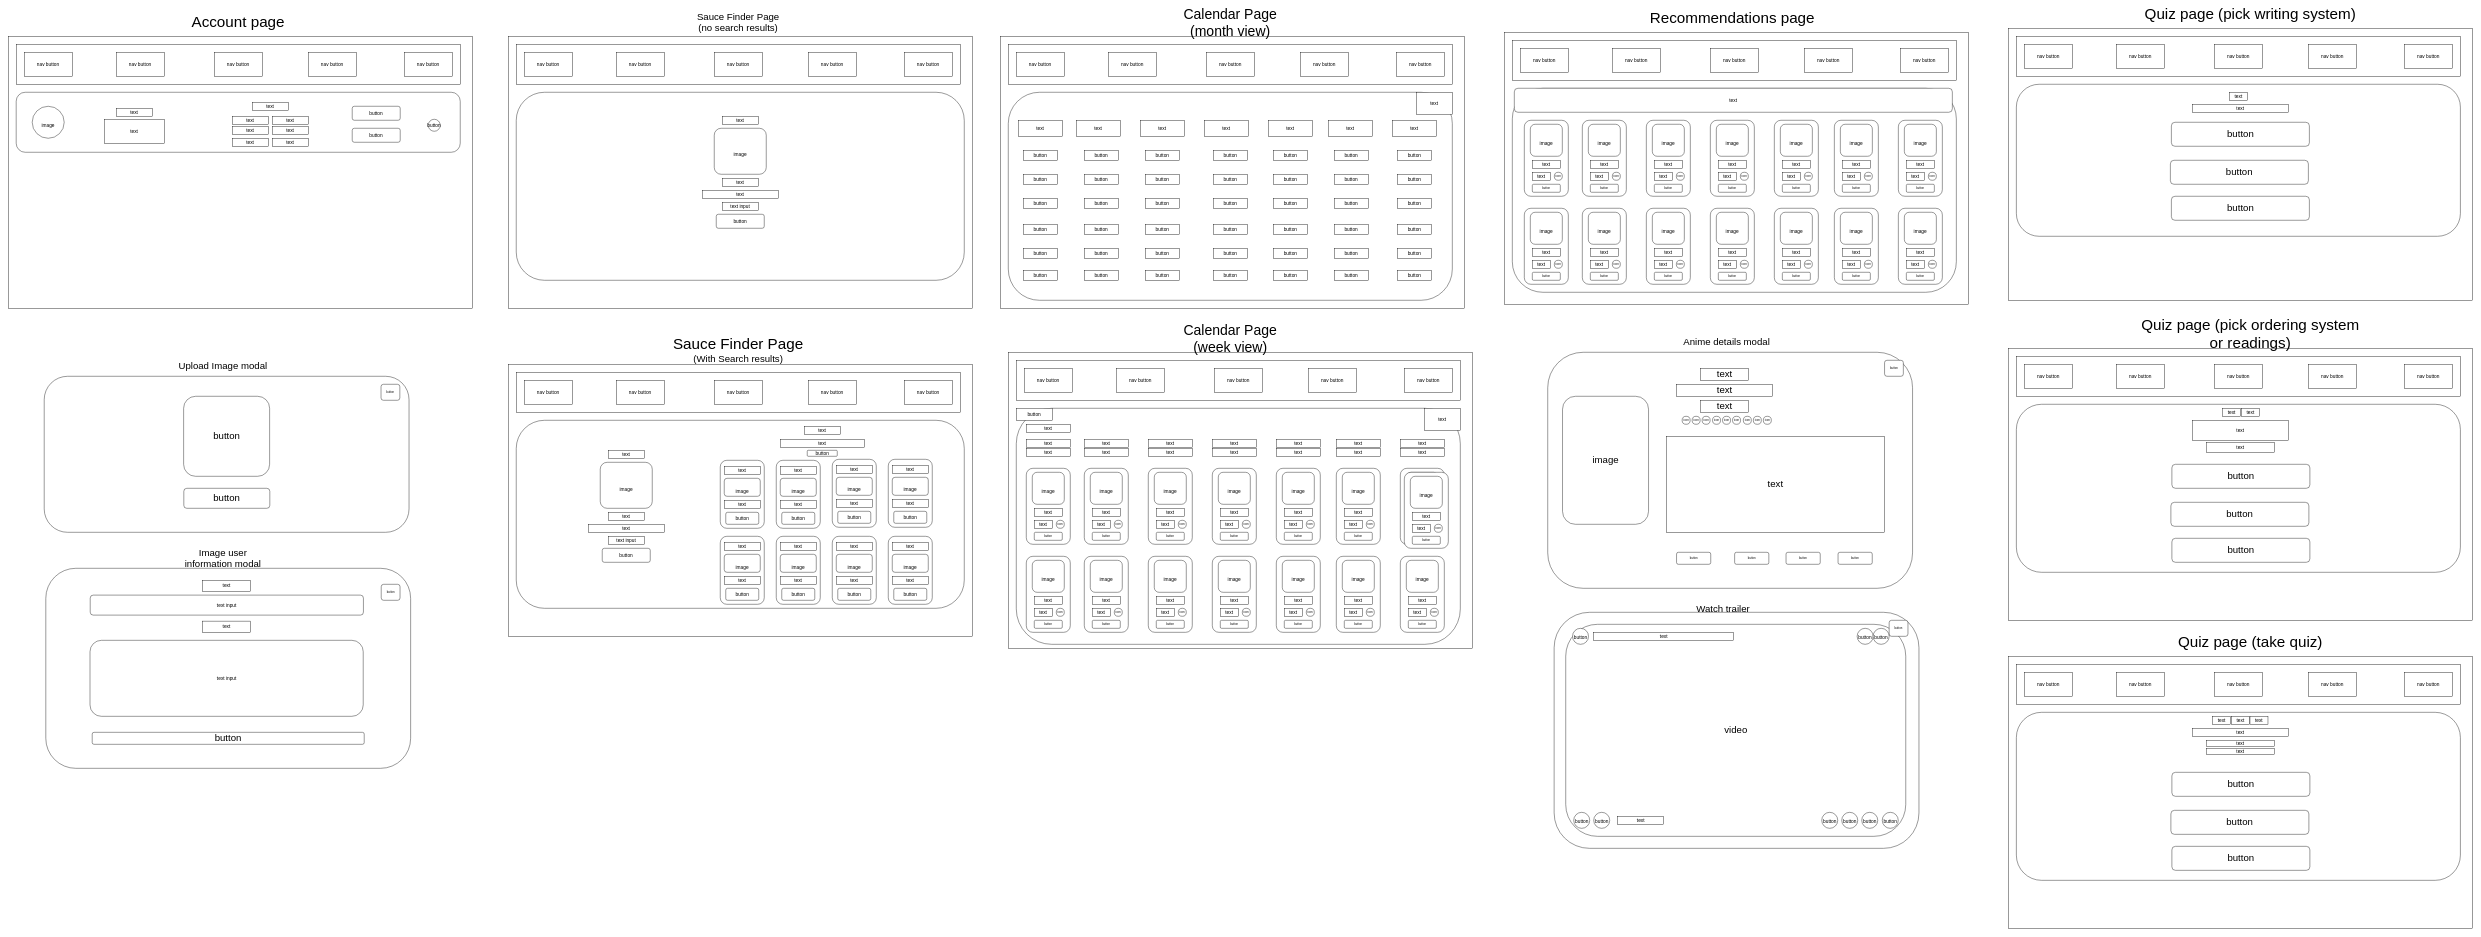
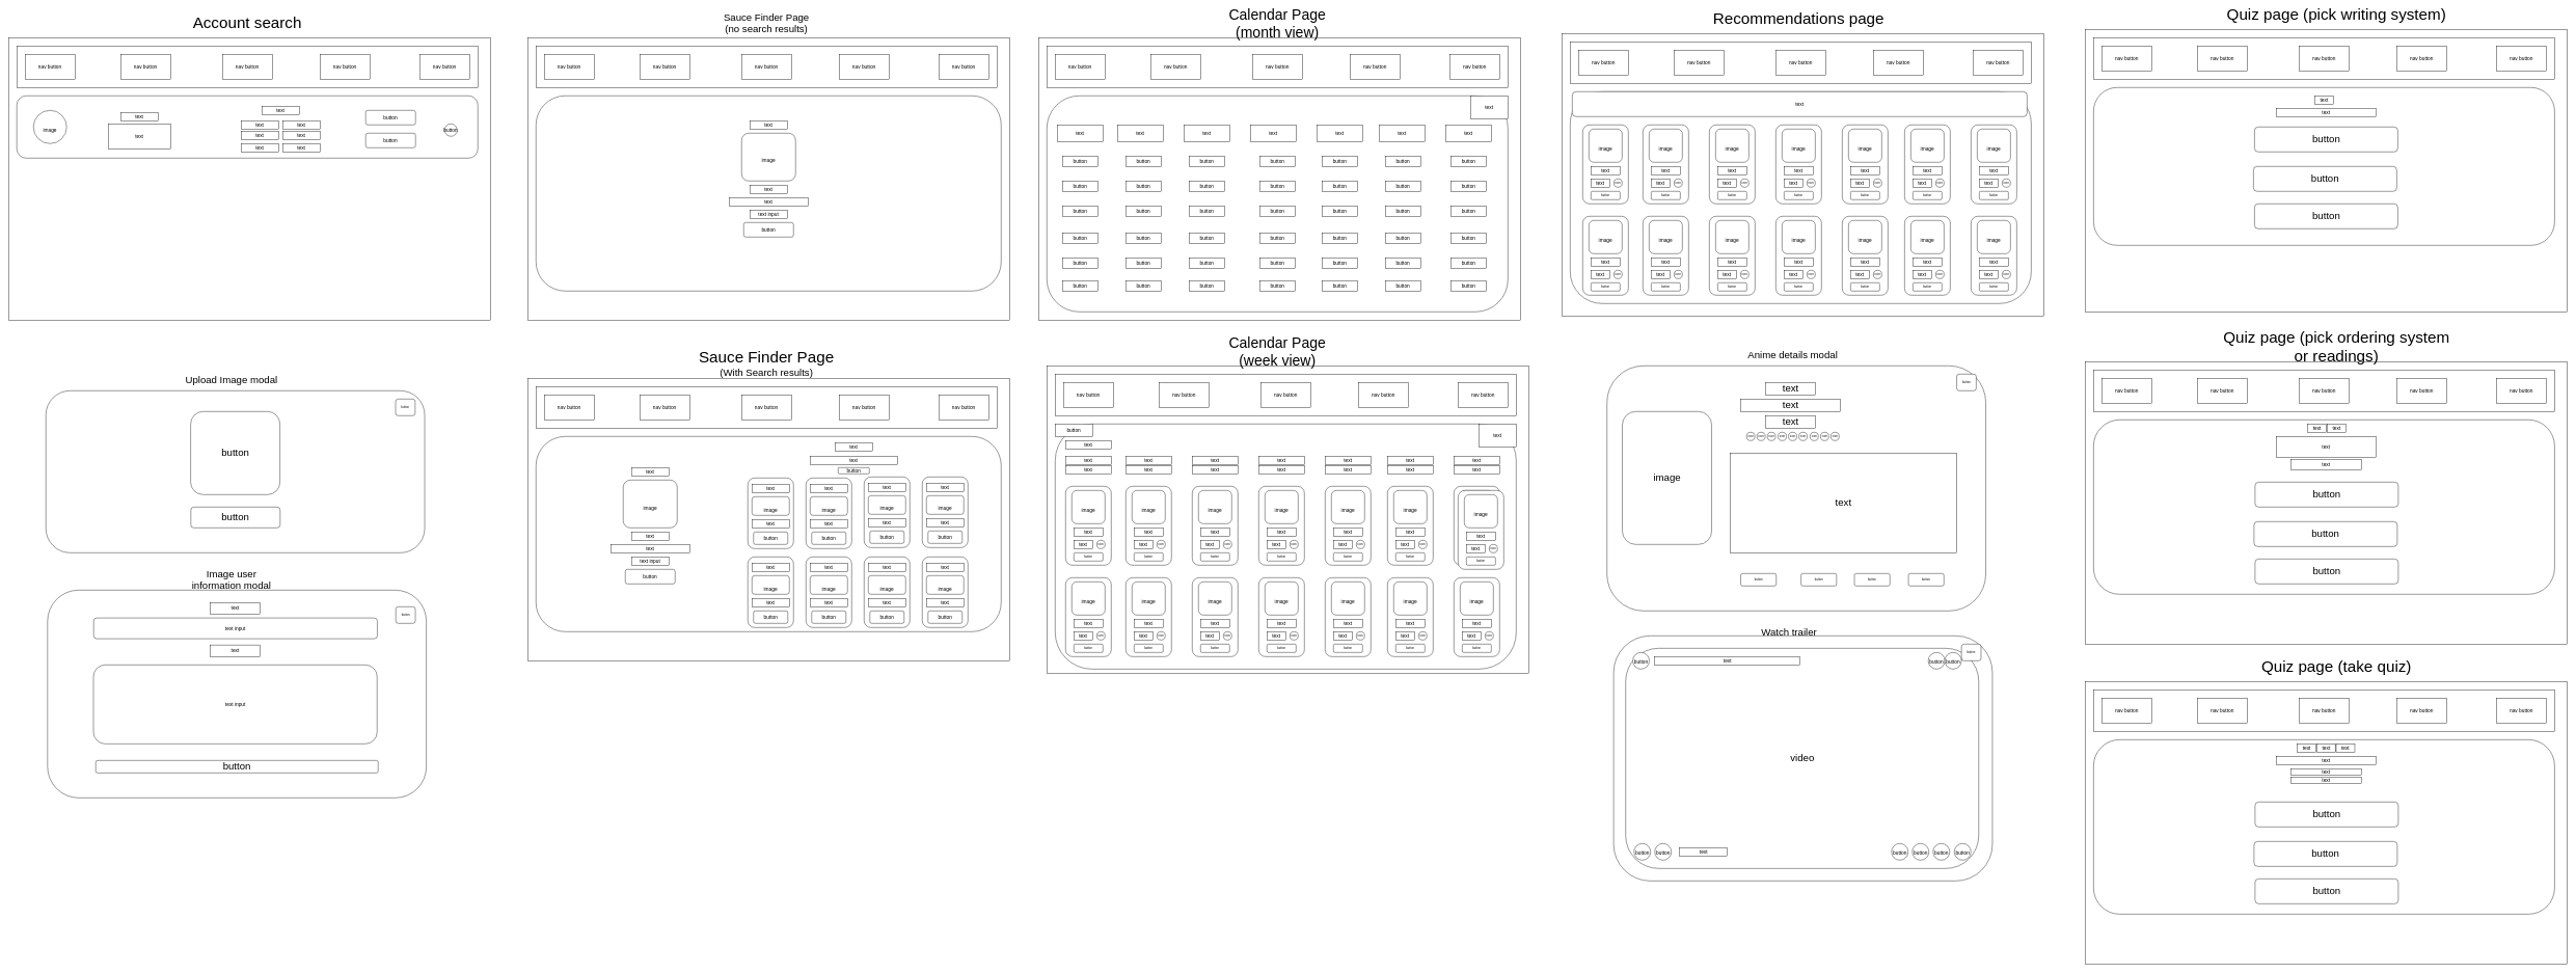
- <mxCell id="10" value="&lt;font style=&quot;font-size: 38px;&quot;&gt;Account page&lt;br&gt;&lt;/font&gt;" style="text;html=1;strokeColor=none;fillColor=none;align=center;verticalAlign=middle;whiteSpace=wrap;rounded=0;" vertex="1" parent="2"><mxGeometry x="400" width="350" height="30" as="geometry" /></mxCell>
+ <mxCell id="10" value="&lt;font style=&quot;font-size: 38px;&quot;&gt;Account search&lt;br&gt;&lt;/font&gt;" style="text;html=1;strokeColor=none;fillColor=none;align=center;verticalAlign=middle;whiteSpace=wrap;rounded=0;" vertex="1" parent="2"><mxGeometry x="400" width="350" height="30" as="geometry" /></mxCell>
